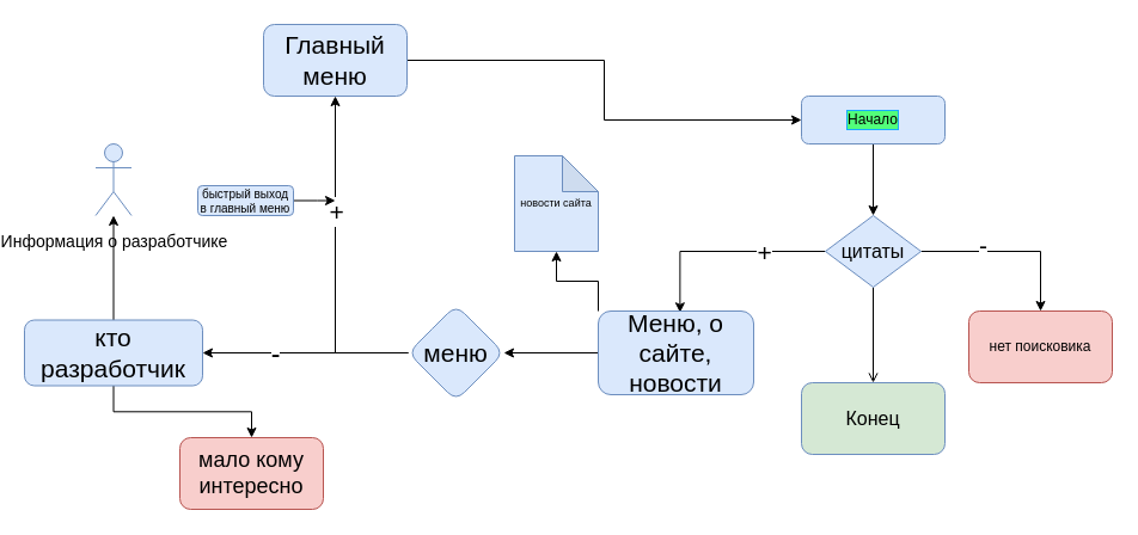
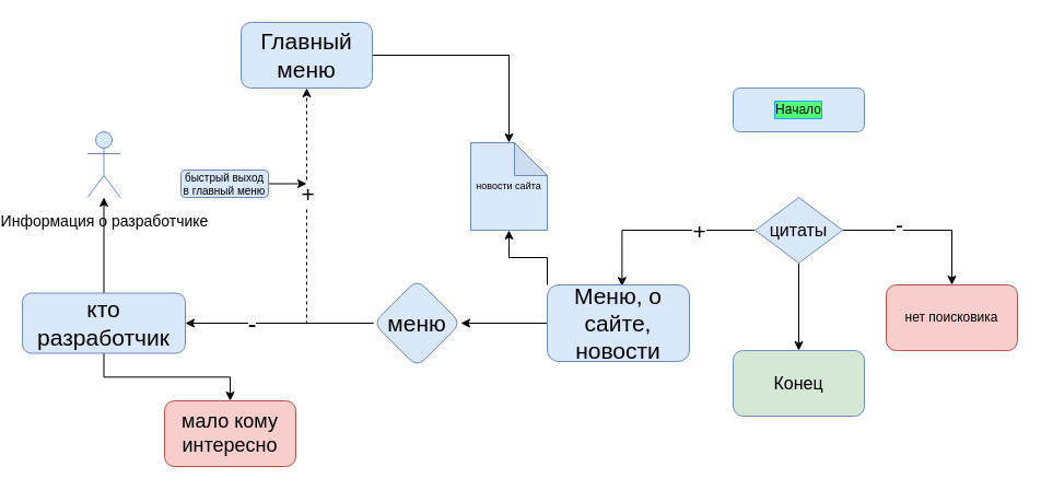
- <mxCell id="20" style="edgeStyle=orthogonalEdgeStyle;rounded=0;orthogonalLoop=1;jettySize=auto;html=1;entryX=0;entryY=0.5;entryDx=0;entryDy=0;fontSize=21;" edge="1" parent="1" source="21" target="3"><mxGeometry relative="1" as="geometry" /></mxCell>
+ <mxCell id="20" style="edgeStyle=orthogonalEdgeStyle;rounded=0;orthogonalLoop=1;jettySize=auto;html=1;fontSize=21;" edge="1" parent="1" source="21" target="23"><mxGeometry relative="1" as="geometry" /></mxCell>
- <mxCell id="2" value="" style="edgeStyle=orthogonalEdgeStyle;rounded=0;orthogonalLoop=1;jettySize=auto;html=1;entryX=0.5;entryY=0;entryDx=0;entryDy=0;" edge="1" parent="1" source="3" target="25"><mxGeometry relative="1" as="geometry"><mxPoint x="730" y="180" as="targetPoint" /></mxGeometry></mxCell>
- <mxCell id="14" value="" style="edgeStyle=orthogonalEdgeStyle;rounded=0;orthogonalLoop=1;jettySize=auto;html=1;fontSize=21;" edge="1" parent="1" source="16" target="21"><mxGeometry relative="1" as="geometry"><Array as="points"><mxPoint x="280" y="295" /></Array></mxGeometry></mxCell>
+ <mxCell id="14" value="" style="edgeStyle=orthogonalEdgeStyle;rounded=0;orthogonalLoop=1;jettySize=auto;html=1;fontSize=21;dashed=1;" edge="1" parent="1" source="16" target="21"><mxGeometry relative="1" as="geometry"><Array as="points"><mxPoint x="280" y="295" /></Array></mxGeometry></mxCell>
- <mxCell id="24" value="" style="edgeStyle=orthogonalEdgeStyle;rounded=0;orthogonalLoop=1;jettySize=auto;html=1;fontSize=16;endArrow=open;" edge="1" parent="1" source="25" target="26"><mxGeometry relative="1" as="geometry" /></mxCell>
+ <mxCell id="24" value="" style="edgeStyle=orthogonalEdgeStyle;rounded=0;orthogonalLoop=1;jettySize=auto;html=1;fontSize=16;" edge="1" parent="1" source="25" target="26"><mxGeometry relative="1" as="geometry" /></mxCell>
